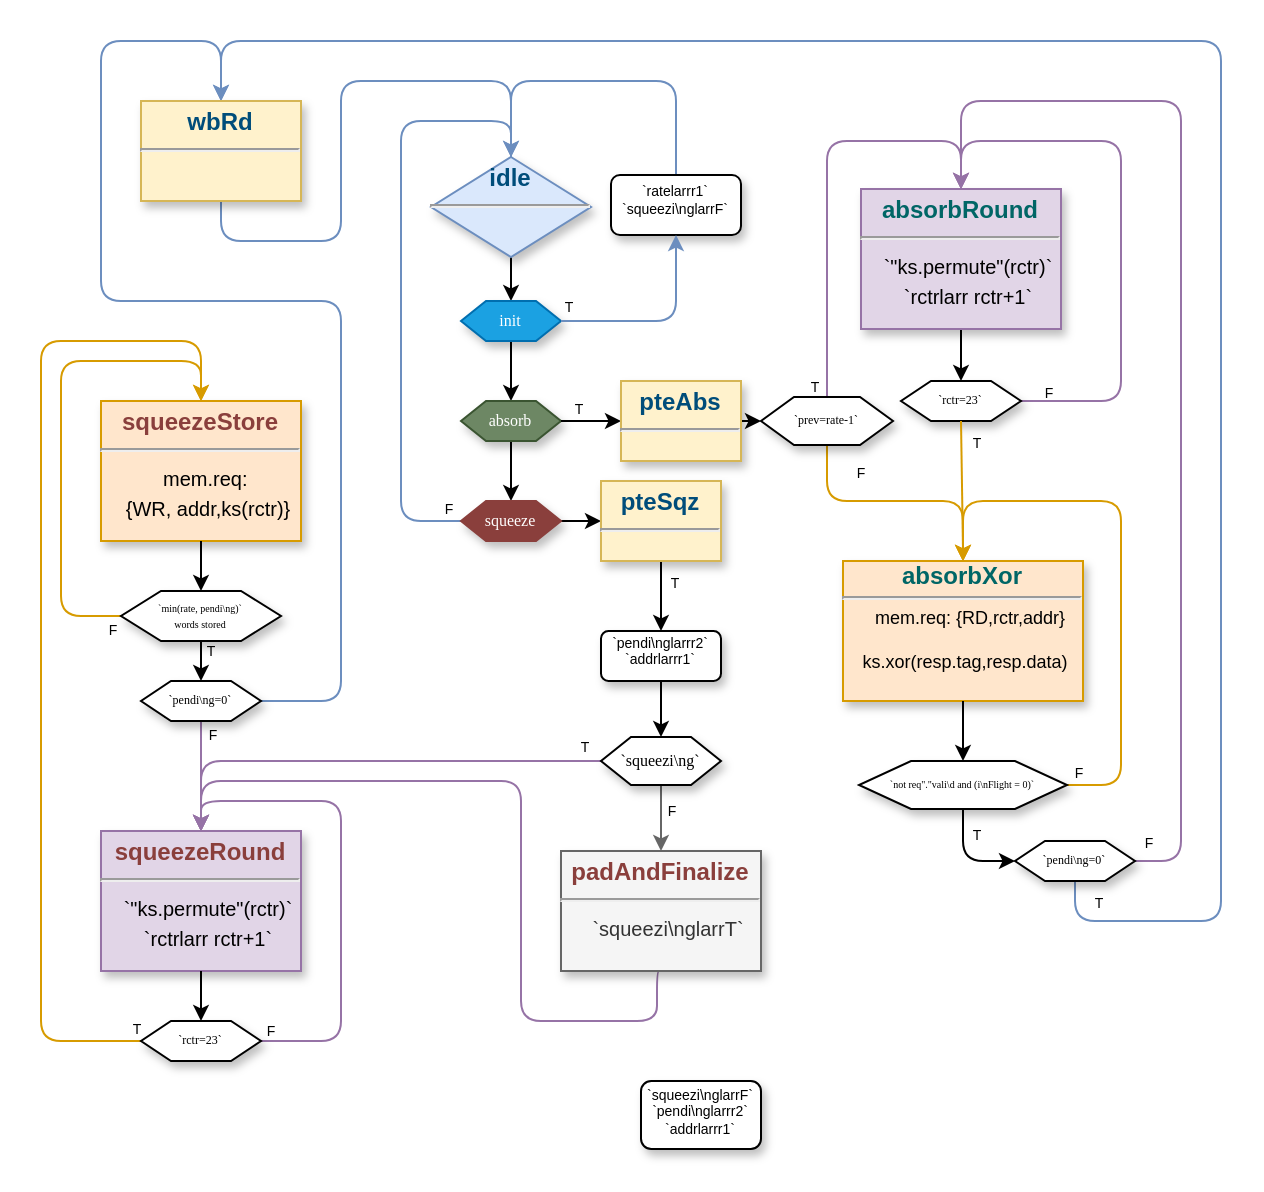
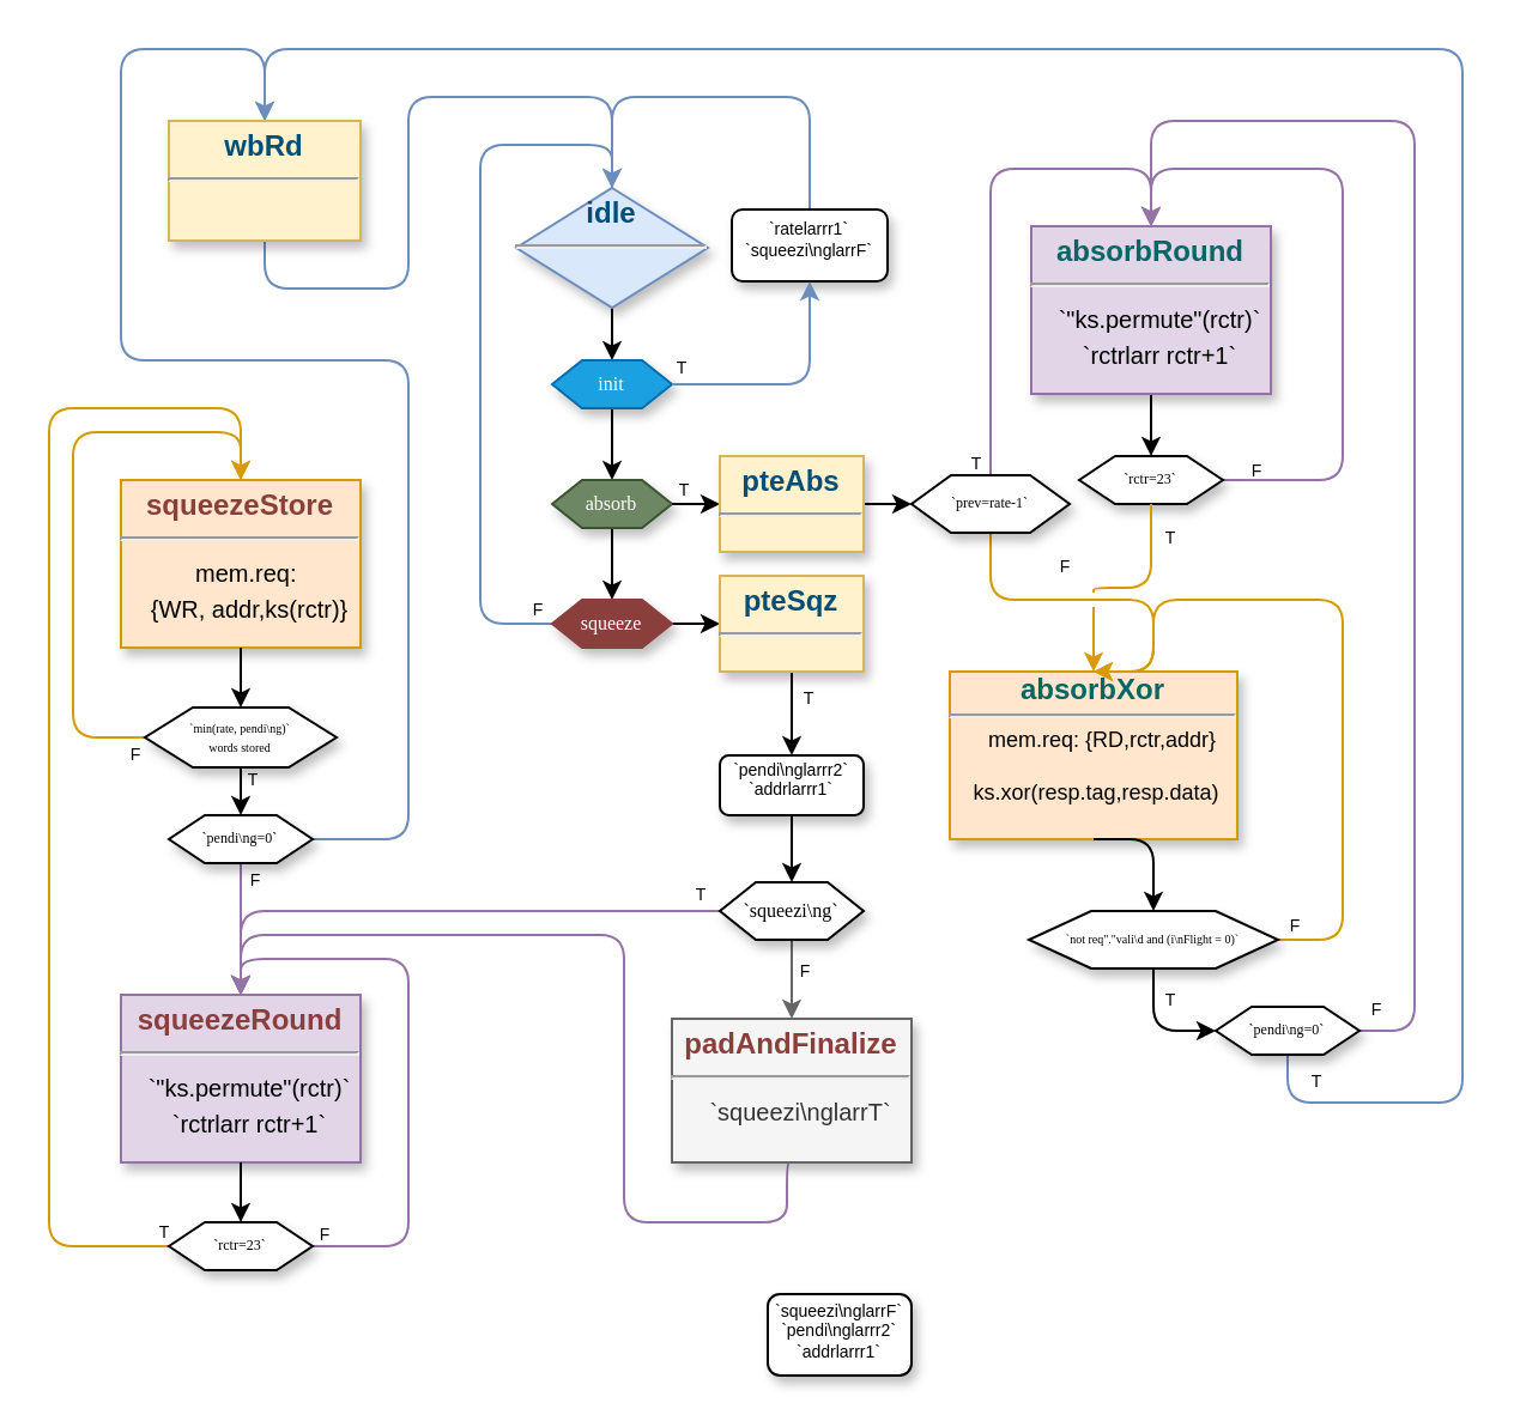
- <mxCell id="75" value="&lt;p style=&quot;margin: 4px 0px 0px ; text-align: center&quot;&gt;&lt;font color=&quot;#004d7a&quot;&gt;&lt;b&gt;pteAbs&lt;/b&gt;&lt;/font&gt;&lt;/p&gt;&lt;hr&gt;&lt;p style=&quot;margin: 0px ; margin-left: 8px&quot;&gt;&lt;br&gt;&lt;/p&gt;" style="verticalAlign=middle;align=center;overflow=fill;fontSize=12;fontFamily=Helvetica;html=1;rounded=0;fontStyle=0;strokeWidth=1;fillColor=#fff2cc;shadow=1;strokeColor=#d6b656;" vertex="1" parent="1"><mxGeometry x="310" y="190" width="60" height="40" as="geometry" /></mxCell>
+ <mxCell id="75" value="&lt;p style=&quot;margin: 4px 0px 0px ; text-align: center&quot;&gt;&lt;font color=&quot;#004d7a&quot;&gt;&lt;b&gt;pteAbs&lt;/b&gt;&lt;/font&gt;&lt;/p&gt;&lt;hr&gt;&lt;p style=&quot;margin: 0px ; margin-left: 8px&quot;&gt;&lt;br&gt;&lt;/p&gt;" style="verticalAlign=middle;align=center;overflow=fill;fontSize=12;fontFamily=Helvetica;html=1;rounded=0;fontStyle=0;strokeWidth=1;fillColor=#fff2cc;shadow=1;strokeColor=#d6b656;" vertex="1" parent="1"><mxGeometry x="300" y="190" width="60" height="40" as="geometry" /></mxCell>
- <mxCell id="6" value="&lt;p style=&quot;margin: 4px 0px 0px ; text-align: center ; line-height: 80%&quot;&gt;&lt;b&gt;&lt;font&gt;&lt;font color=&quot;#006666&quot; style=&quot;font-size: 12px&quot;&gt;absorbXor&lt;/font&gt;&lt;br&gt;&lt;/font&gt;&lt;/b&gt;&lt;/p&gt;&lt;hr style=&quot;font-size: 9px&quot;&gt;&lt;p style=&quot;margin: 0px 0px 0px 8px ; font-size: 9px&quot;&gt;&lt;font style=&quot;font-size: 9px&quot;&gt;mem.req: {RD,rctr,addr}&lt;/font&gt;&lt;/p&gt;&lt;p style=&quot;margin: 0px 0px 0px 8px ; font-size: 9px&quot;&gt;&lt;br&gt;&lt;/p&gt;&lt;p style=&quot;margin: 0px 0px 0px 8px ; font-size: 9px&quot;&gt;&lt;font style=&quot;font-size: 9px&quot;&gt;ks.xor(resp.tag,resp.data)&amp;nbsp;&amp;nbsp;&lt;/font&gt;&lt;/p&gt;&lt;p style=&quot;margin: 0px 0px 0px 8px ; font-size: 9px&quot;&gt;&lt;br&gt;&lt;/p&gt;" style="verticalAlign=middle;align=center;overflow=fill;fontSize=10;fontFamily=Helvetica;html=1;rounded=0;fontStyle=0;strokeWidth=1;fillColor=#ffe6cc;shadow=1;strokeColor=#d79b00;spacingLeft=0;spacingRight=22;spacingTop=6;" parent="1" vertex="1"><mxGeometry x="421" y="280" width="120" height="70" as="geometry" /></mxCell>
+ <mxCell id="6" value="&lt;p style=&quot;margin: 4px 0px 0px ; text-align: center ; line-height: 80%&quot;&gt;&lt;b&gt;&lt;font&gt;&lt;font color=&quot;#006666&quot; style=&quot;font-size: 12px&quot;&gt;absorbXor&lt;/font&gt;&lt;br&gt;&lt;/font&gt;&lt;/b&gt;&lt;/p&gt;&lt;hr style=&quot;font-size: 9px&quot;&gt;&lt;p style=&quot;margin: 0px 0px 0px 8px ; font-size: 9px&quot;&gt;&lt;font style=&quot;font-size: 9px&quot;&gt;mem.req: {RD,rctr,addr}&lt;/font&gt;&lt;/p&gt;&lt;p style=&quot;margin: 0px 0px 0px 8px ; font-size: 9px&quot;&gt;&lt;br&gt;&lt;/p&gt;&lt;p style=&quot;margin: 0px 0px 0px 8px ; font-size: 9px&quot;&gt;&lt;font style=&quot;font-size: 9px&quot;&gt;ks.xor(resp.tag,resp.data)&amp;nbsp;&amp;nbsp;&lt;/font&gt;&lt;/p&gt;&lt;p style=&quot;margin: 0px 0px 0px 8px ; font-size: 9px&quot;&gt;&lt;br&gt;&lt;/p&gt;" style="verticalAlign=middle;align=center;overflow=fill;fontSize=10;fontFamily=Helvetica;html=1;rounded=0;fontStyle=0;strokeWidth=1;fillColor=#ffe6cc;shadow=1;strokeColor=#d79b00;spacingLeft=0;spacingRight=22;spacingTop=6;" parent="1" vertex="1"><mxGeometry x="396" y="280" width="120" height="70" as="geometry" /></mxCell>
